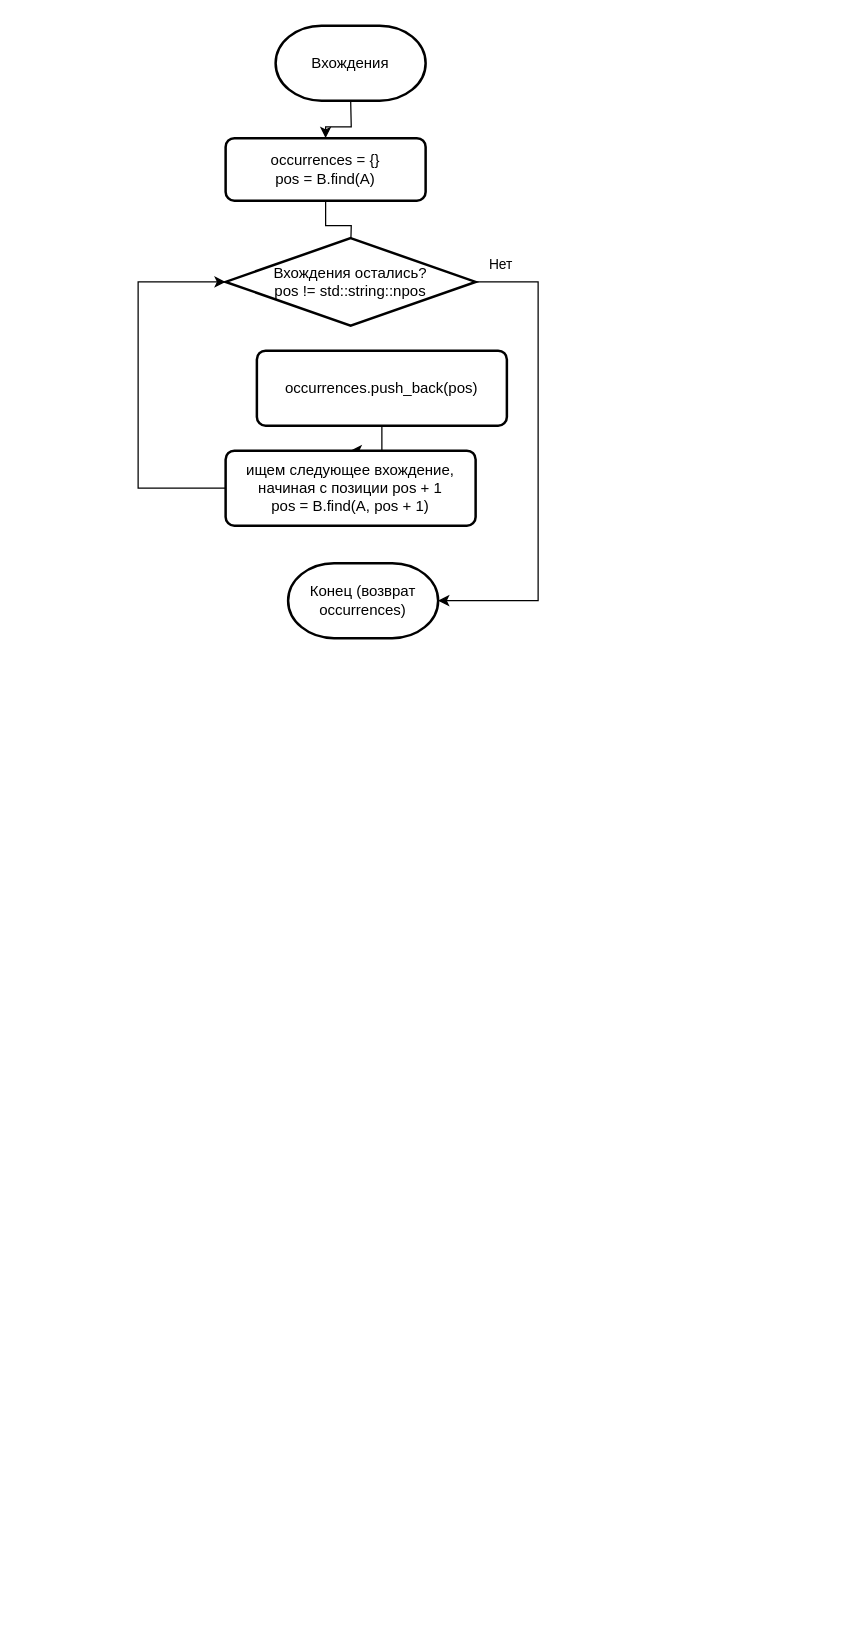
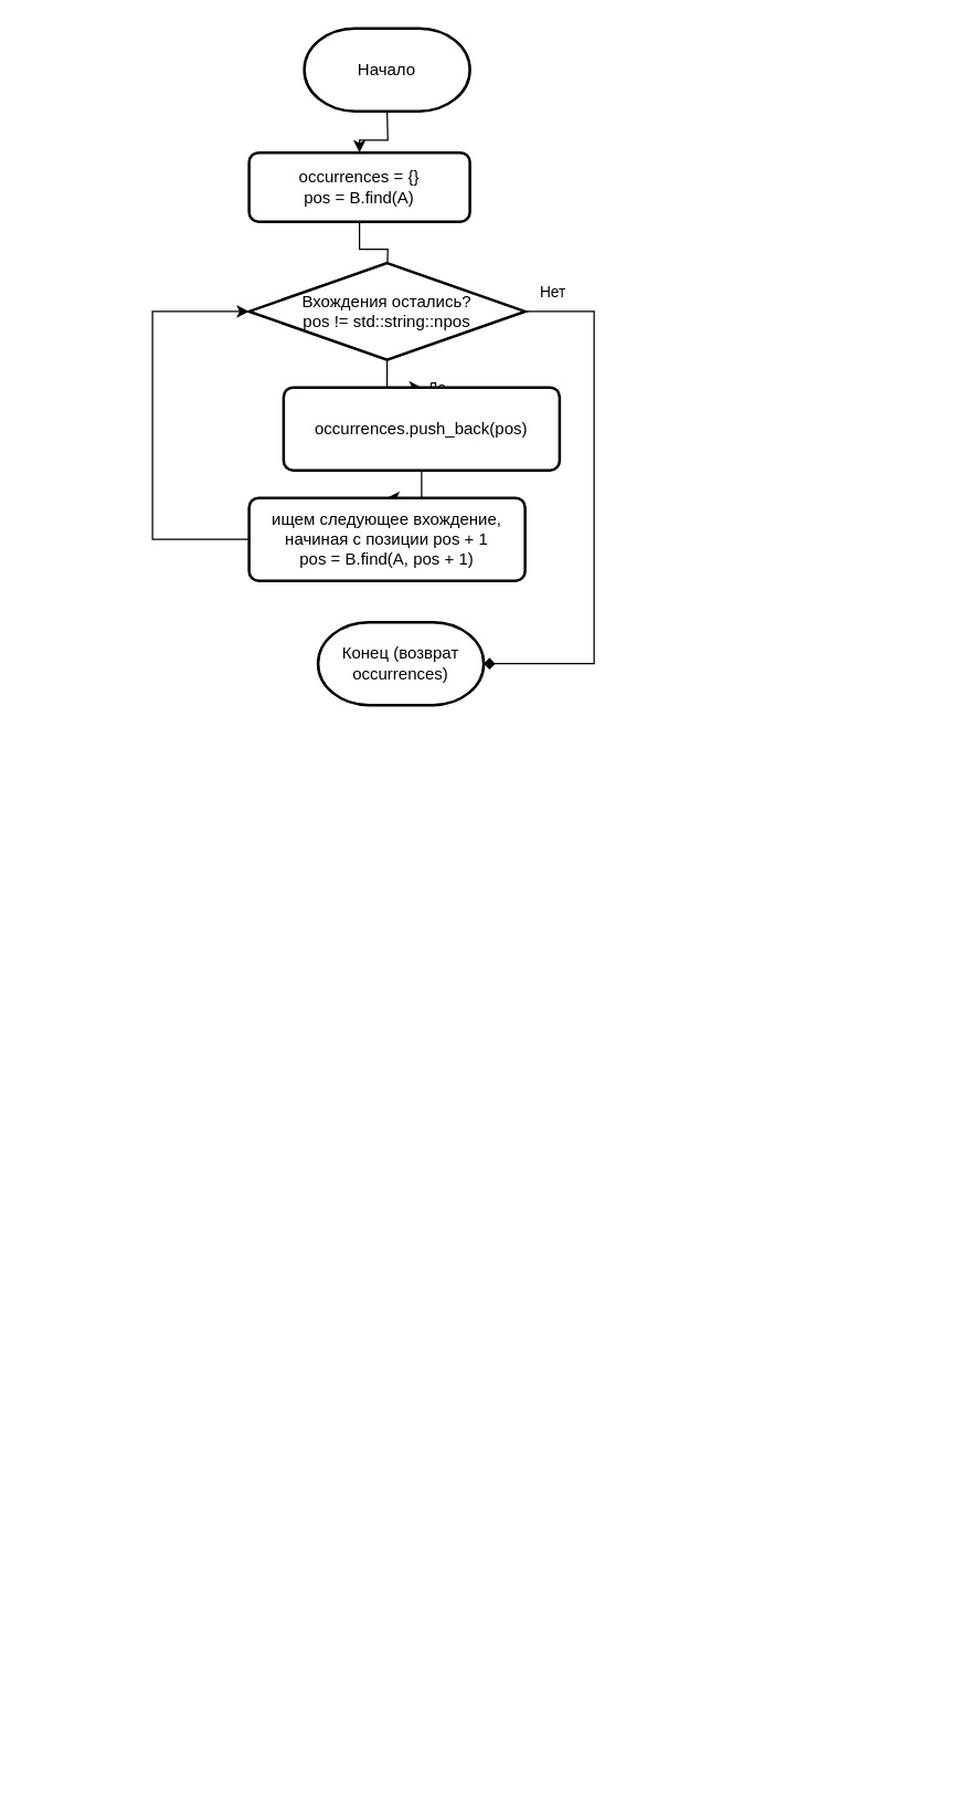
- <mxCell id="2" value="Вхождения" style="strokeWidth=2;html=1;shape=mxgraph.flowchart.terminator;whiteSpace=wrap;" parent="1" vertex="1"><mxGeometry x="220" y="20" width="120" height="60" as="geometry" /></mxCell>
+ <mxCell id="2" value="Начало" style="strokeWidth=2;html=1;shape=mxgraph.flowchart.terminator;whiteSpace=wrap;" parent="1" vertex="1"><mxGeometry x="220" y="20" width="120" height="60" as="geometry" /></mxCell>
+ <mxCell id="10" style="edgeStyle=orthogonalEdgeStyle;rounded=0;orthogonalLoop=1;jettySize=auto;html=1;entryX=0.5;entryY=0;entryDx=0;entryDy=0;" edge="1" parent="1" source="12" target="14"><mxGeometry relative="1" as="geometry" /></mxCell>
+ <mxCell id="11" value="Да" style="edgeLabel;html=1;align=center;verticalAlign=middle;resizable=0;points=[];" vertex="1" connectable="0" parent="10"><mxGeometry x="0.576" relative="1" as="geometry"><mxPoint x="20" as="offset" /></mxGeometry></mxCell>
- <mxCell id="17" style="edgeStyle=orthogonalEdgeStyle;rounded=0;orthogonalLoop=1;jettySize=auto;html=1;entryX=1;entryY=0.5;entryDx=0;entryDy=0;entryPerimeter=0;" edge="1" parent="1" source="12" target="8"><mxGeometry relative="1" as="geometry"><Array as="points"><mxPoint x="430" y="225" /><mxPoint x="430" y="480" /></Array></mxGeometry></mxCell>
+ <mxCell id="17" style="edgeStyle=orthogonalEdgeStyle;rounded=0;orthogonalLoop=1;jettySize=auto;html=1;entryX=1;entryY=0.5;entryDx=0;entryDy=0;entryPerimeter=0;endArrow=diamond;" edge="1" parent="1" source="12" target="8"><mxGeometry relative="1" as="geometry"><Array as="points"><mxPoint x="430" y="225" /><mxPoint x="430" y="480" /></Array></mxGeometry></mxCell>
